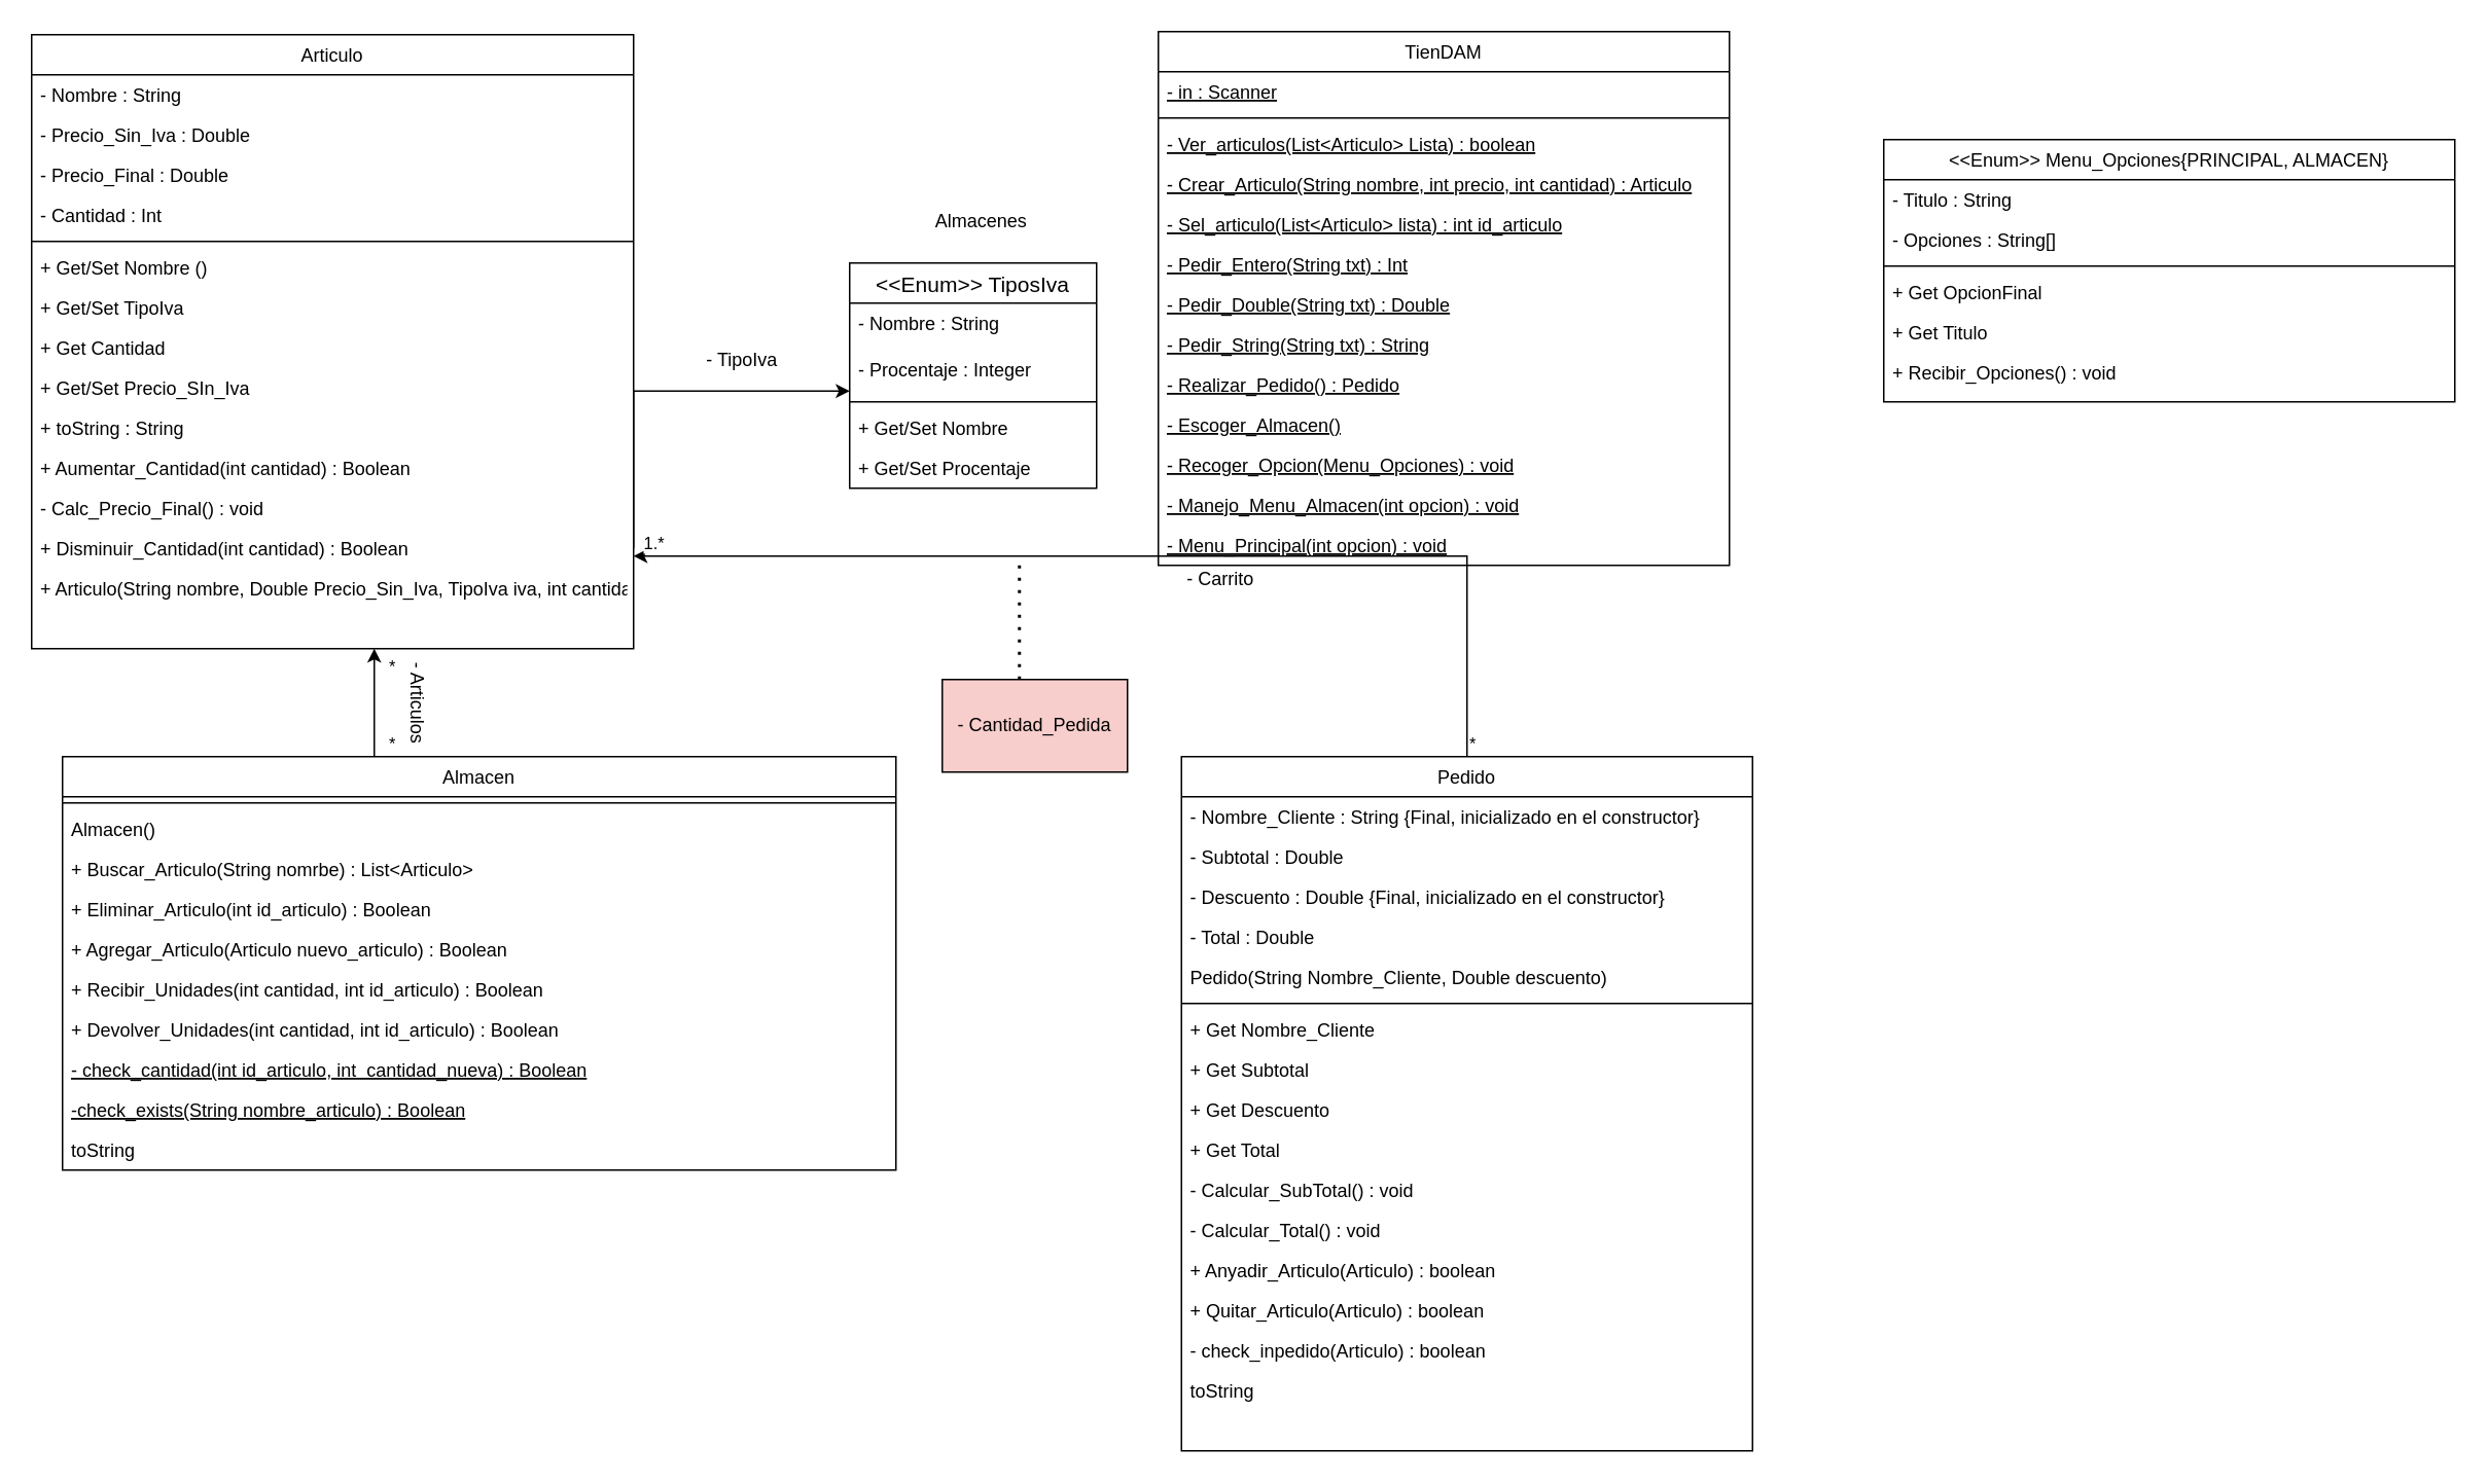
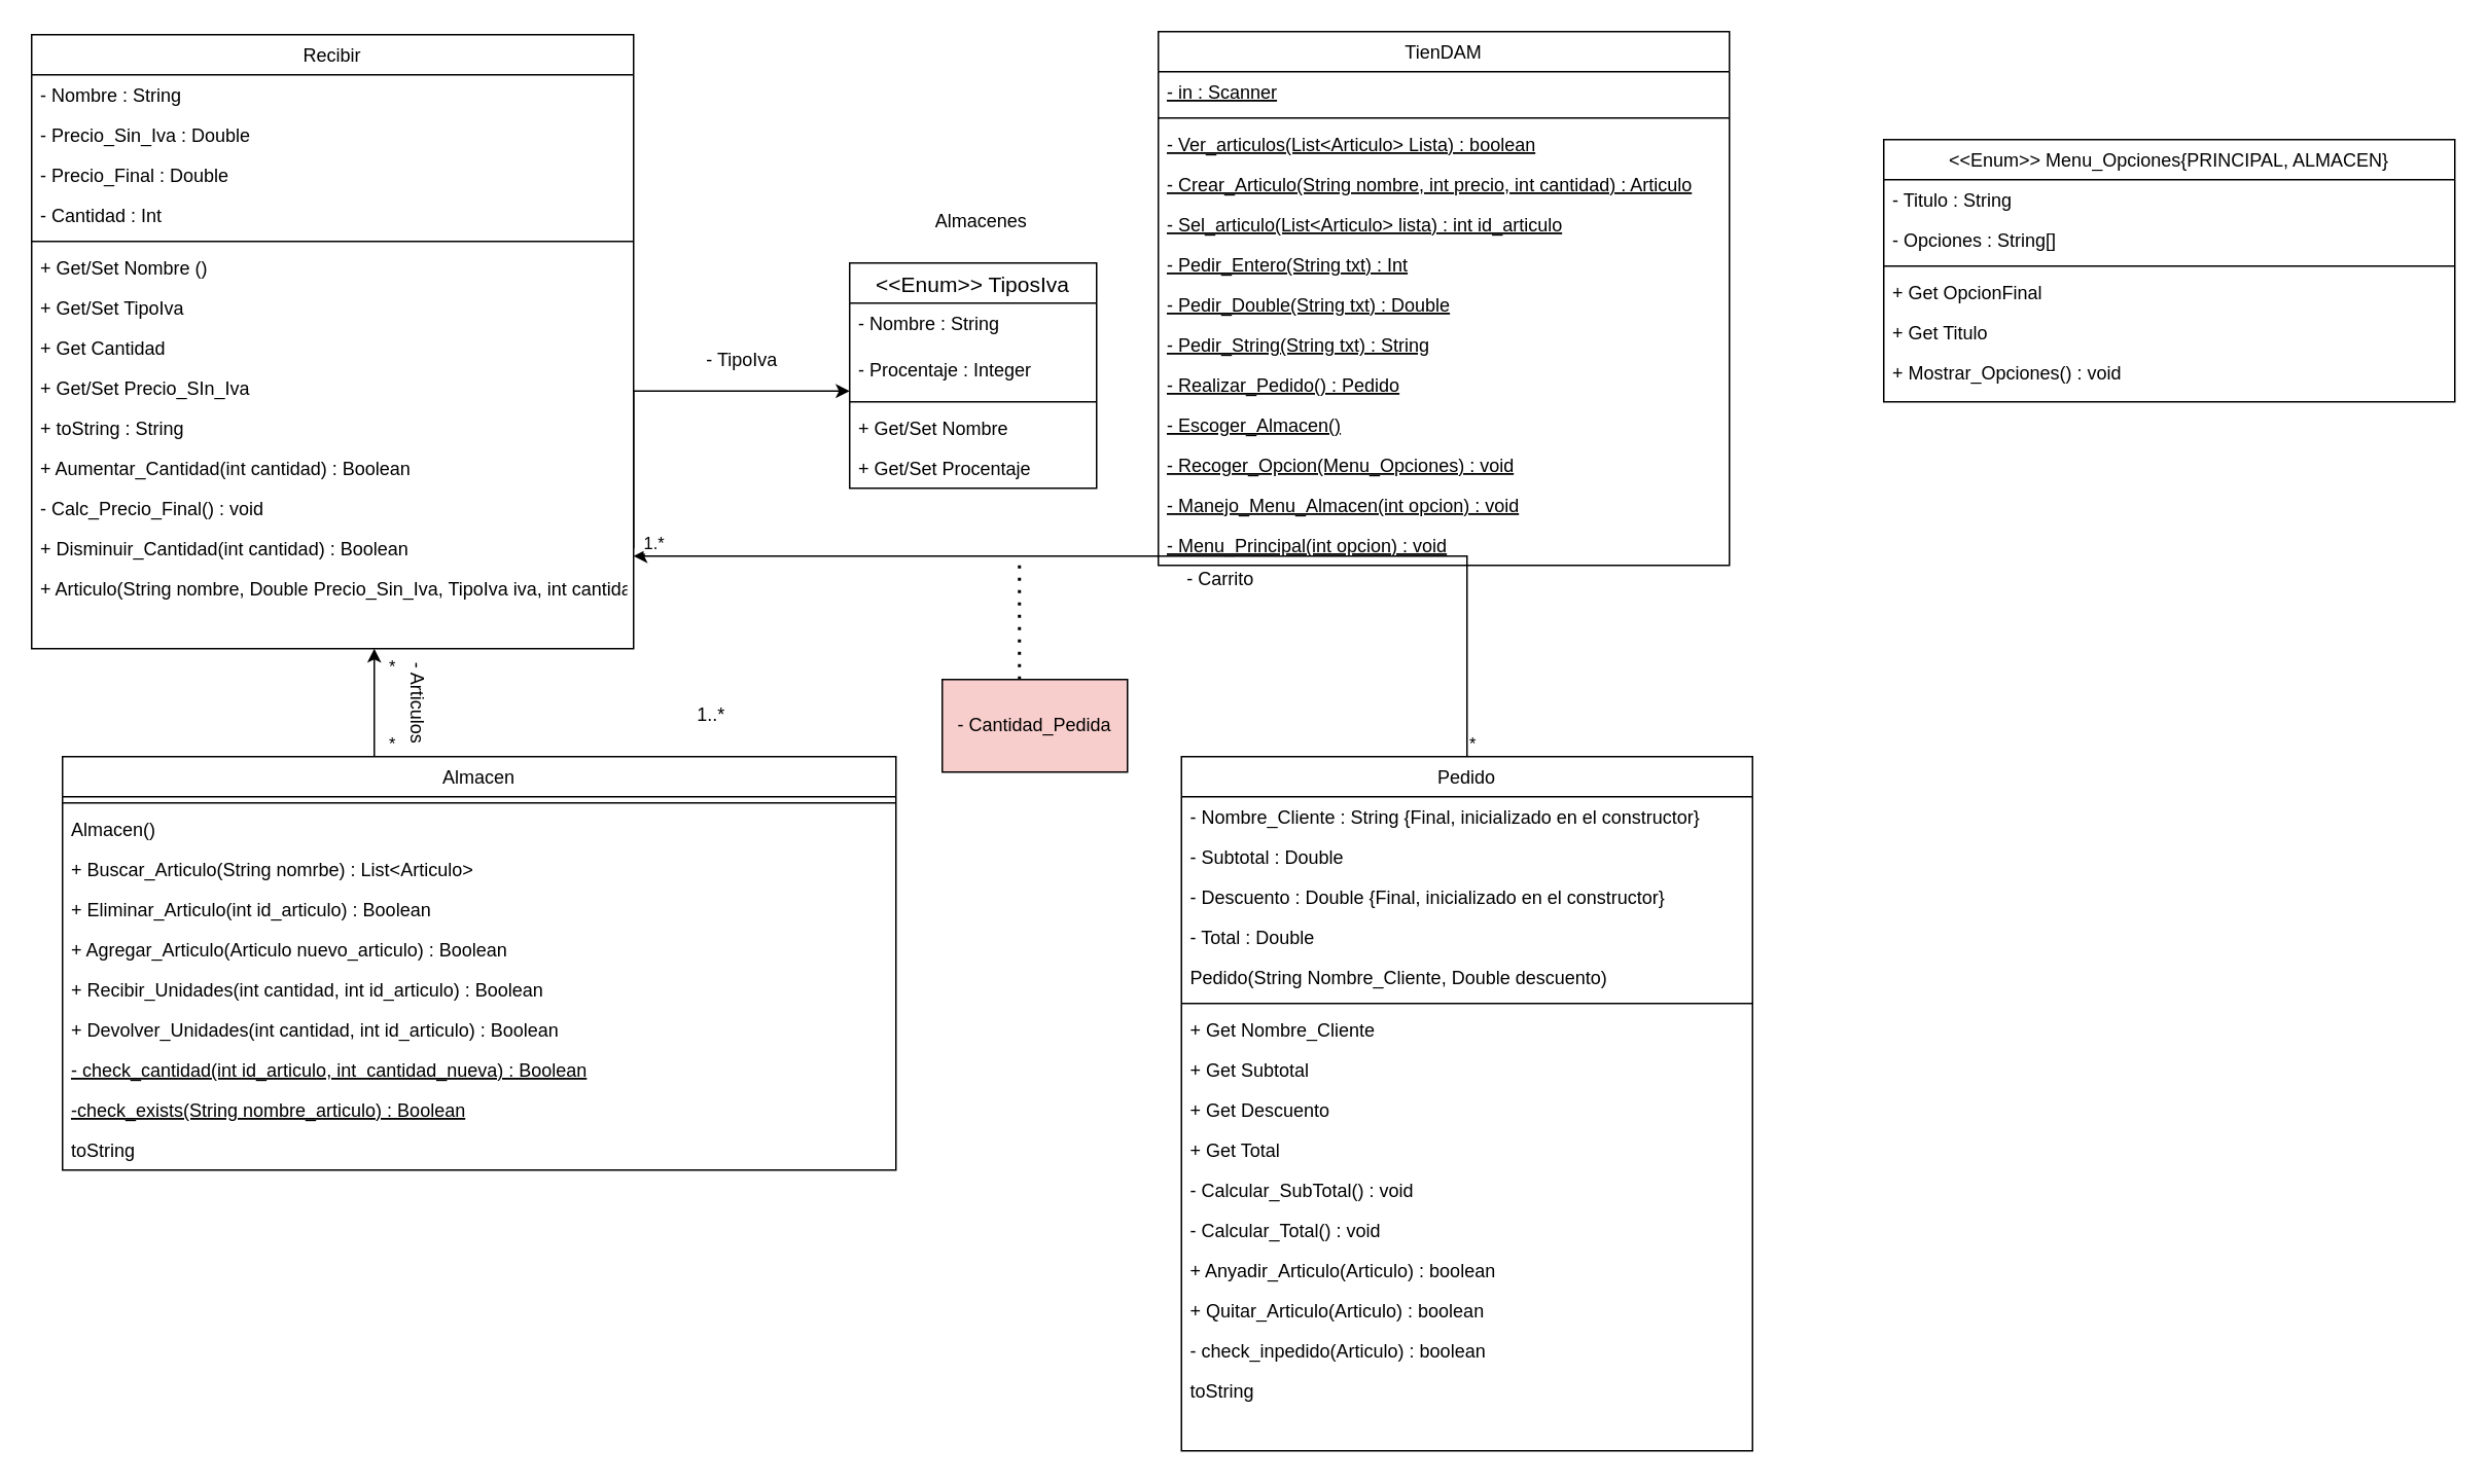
- <mxCell id="2" value="Articulo" style="swimlane;fontStyle=0;align=center;verticalAlign=top;childLayout=stackLayout;horizontal=1;startSize=26;horizontalStack=0;resizeParent=1;resizeLast=0;collapsible=1;marginBottom=0;rounded=0;shadow=0;strokeWidth=1;" parent="1" vertex="1"><mxGeometry x="20" y="22" width="390" height="398" as="geometry"><mxRectangle x="230" y="140" width="160" height="26" as="alternateBounds" /></mxGeometry></mxCell>
+ <mxCell id="2" value="Recibir" style="swimlane;fontStyle=0;align=center;verticalAlign=top;childLayout=stackLayout;horizontal=1;startSize=26;horizontalStack=0;resizeParent=1;resizeLast=0;collapsible=1;marginBottom=0;rounded=0;shadow=0;strokeWidth=1;" parent="1" vertex="1"><mxGeometry x="20" y="22" width="390" height="398" as="geometry"><mxRectangle x="230" y="140" width="160" height="26" as="alternateBounds" /></mxGeometry></mxCell>
- <mxCell id="84" value="+ Recibir_Opciones() : void" style="text;align=left;verticalAlign=top;spacingLeft=4;spacingRight=4;overflow=hidden;rotatable=0;points=[[0,0.5],[1,0.5]];portConstraint=eastwest;fontStyle=0" vertex="1" parent="78"><mxGeometry y="138" width="370" height="26" as="geometry" /></mxCell>
+ <mxCell id="84" value="+ Mostrar_Opciones() : void" style="text;align=left;verticalAlign=top;spacingLeft=4;spacingRight=4;overflow=hidden;rotatable=0;points=[[0,0.5],[1,0.5]];portConstraint=eastwest;fontStyle=0" vertex="1" parent="78"><mxGeometry y="138" width="370" height="26" as="geometry" /></mxCell>
+ <mxCell id="77" value="1..*" style="text;html=1;align=center;verticalAlign=middle;resizable=0;points=[];autosize=1;strokeColor=none;fillColor=none;" parent="1" vertex="1"><mxGeometry x="440" y="448" width="40" height="30" as="geometry" /></mxCell>
